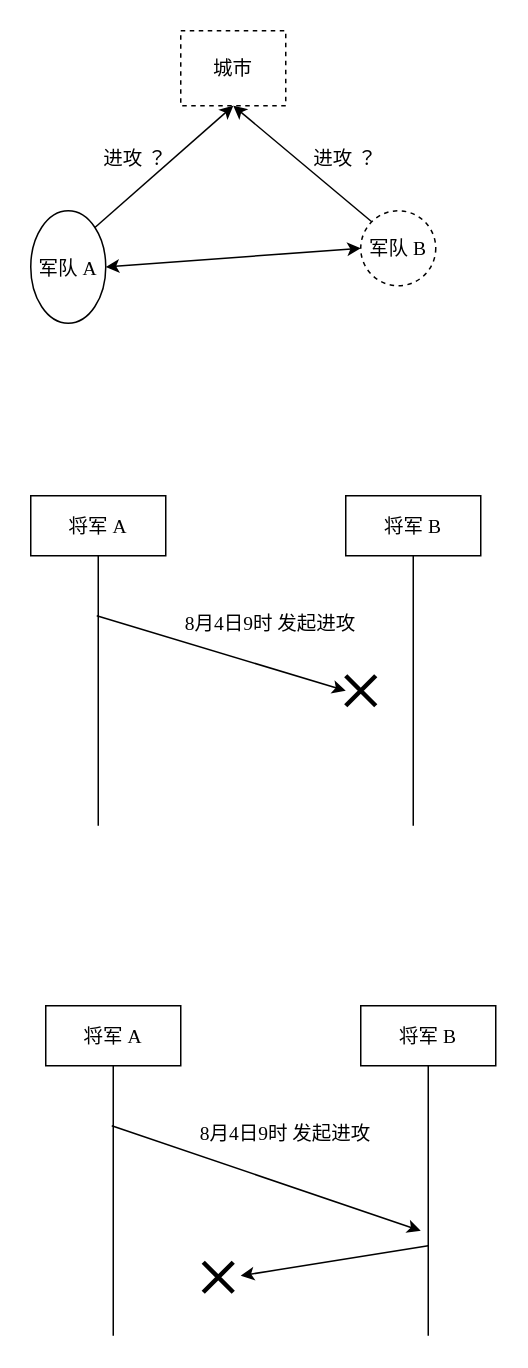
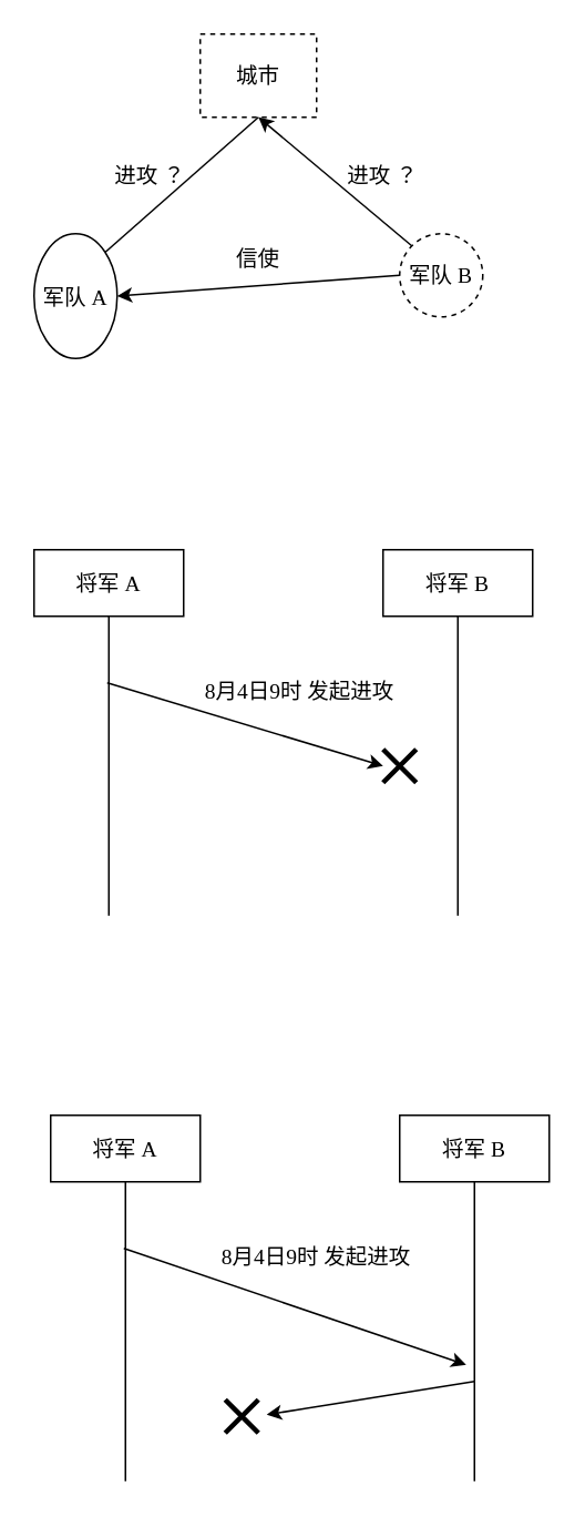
- <mxCell id="6" value="" style="endArrow=classic;html=1;rounded=0;exitX=1;exitY=0;exitDx=0;exitDy=0;entryX=0.5;entryY=1;entryDx=0;entryDy=0;fontFamily=Comic Sans MS;fontSize=13;" parent="1" source="3" target="2" edge="1"><mxGeometry width="50" height="50" relative="1" as="geometry"><mxPoint x="100" y="120" as="sourcePoint" /><mxPoint x="150" y="70" as="targetPoint" /></mxGeometry></mxCell>
+ <mxCell id="6" value="" style="endArrow=none;html=1;rounded=0;exitX=1;exitY=0;exitDx=0;exitDy=0;entryX=0.5;entryY=1;entryDx=0;entryDy=0;fontFamily=Comic Sans MS;fontSize=13;" parent="1" source="3" target="2" edge="1"><mxGeometry width="50" height="50" relative="1" as="geometry"><mxPoint x="100" y="120" as="sourcePoint" /><mxPoint x="150" y="70" as="targetPoint" /></mxGeometry></mxCell>
+ <mxCell id="8" value="信使" style="text;html=1;strokeColor=none;fillColor=none;align=center;verticalAlign=middle;whiteSpace=wrap;rounded=0;fontFamily=Comic Sans MS;fontSize=13;" parent="1" vertex="1"><mxGeometry x="125" y="140" width="60" height="30" as="geometry" /></mxCell>
- <mxCell id="5" value="" style="endArrow=classic;startArrow=classic;html=1;rounded=0;entryX=0;entryY=0.5;entryDx=0;entryDy=0;exitX=1;exitY=0.5;exitDx=0;exitDy=0;fontFamily=Comic Sans MS;fontSize=13;" parent="1" source="3" target="4" edge="1"><mxGeometry width="50" height="50" relative="1" as="geometry"><mxPoint x="100" y="160" as="sourcePoint" /><mxPoint x="150" y="110" as="targetPoint" /></mxGeometry></mxCell>
+ <mxCell id="5" value="" style="endArrow=none;startArrow=classic;html=1;rounded=0;entryX=0;entryY=0.5;entryDx=0;entryDy=0;exitX=1;exitY=0.5;exitDx=0;exitDy=0;fontFamily=Comic Sans MS;fontSize=13;" parent="1" source="3" target="4" edge="1"><mxGeometry width="50" height="50" relative="1" as="geometry"><mxPoint x="100" y="160" as="sourcePoint" /><mxPoint x="150" y="110" as="targetPoint" /></mxGeometry></mxCell>
